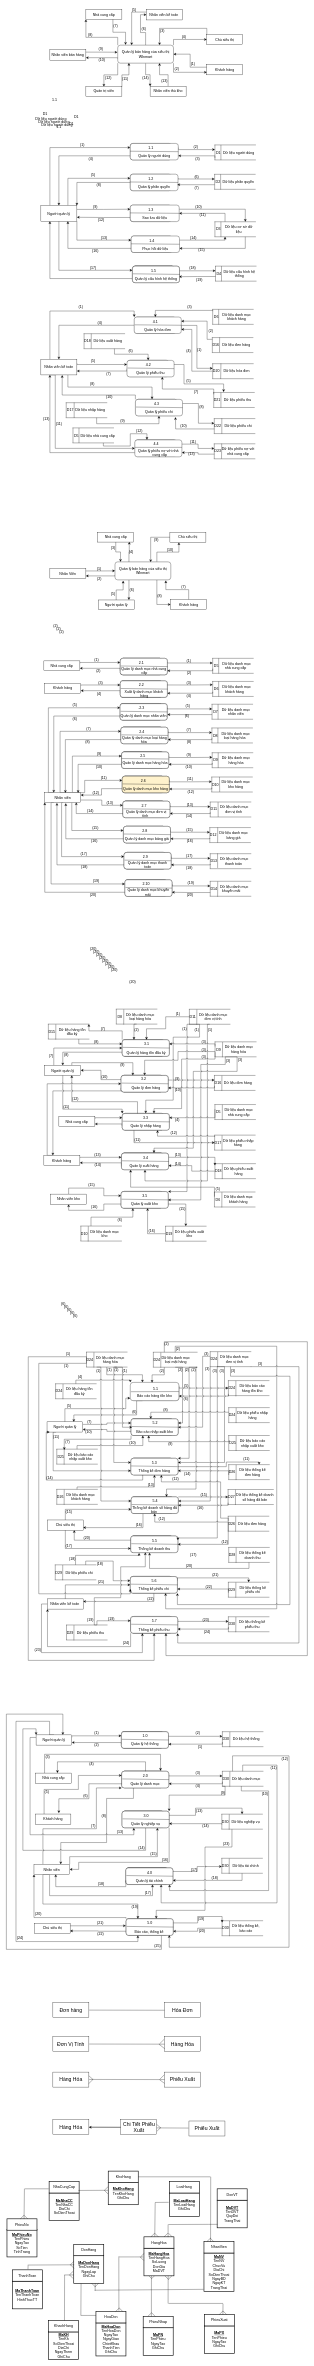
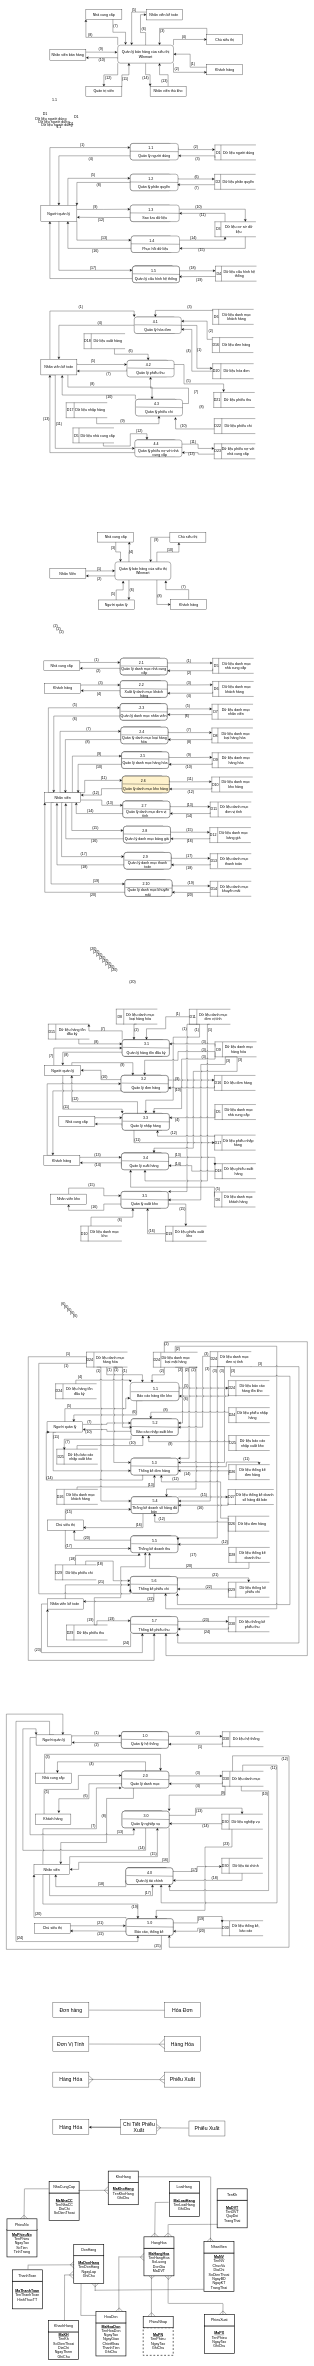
- <mxCell id="174" style="edgeStyle=orthogonalEdgeStyle;rounded=0;orthogonalLoop=1;jettySize=auto;html=1;exitX=0;exitY=0;exitDx=0;exitDy=0;entryX=0.75;entryY=1;entryDx=0;entryDy=0;" parent="1" source="175" target="150" edge="1"><mxGeometry relative="1" as="geometry"><Array as="points"><mxPoint x="711" y="1296" /><mxPoint x="540" y="1296" /></Array></mxGeometry></mxCell>
- <mxCell id="156" style="edgeStyle=orthogonalEdgeStyle;rounded=0;orthogonalLoop=1;jettySize=auto;html=1;exitX=1;exitY=0.25;exitDx=0;exitDy=0;entryX=0;entryY=0.25;entryDx=0;entryDy=0;" parent="1" source="157" target="181" edge="1"><mxGeometry relative="1" as="geometry" /></mxCell>
+ <mxCell id="156" style="edgeStyle=orthogonalEdgeStyle;rounded=0;orthogonalLoop=1;jettySize=auto;html=1;exitX=1;exitY=0.25;exitDx=0;exitDy=0;" parent="1" source="157" target="150" edge="1"><mxGeometry relative="1" as="geometry" /></mxCell>
- <mxCell id="1217" value="DonVT" style="rounded=0;whiteSpace=wrap;html=1;strokeWidth=2;" parent="1" vertex="1"><mxGeometry x="722.5" y="7294" width="100" height="38" as="geometry" /></mxCell>
+ <mxCell id="1217" value="TenKh" style="rounded=0;whiteSpace=wrap;html=1;strokeWidth=2;" parent="1" vertex="1"><mxGeometry x="722.5" y="7294" width="100" height="38" as="geometry" /></mxCell>
- <mxCell id="1232" value="&lt;u&gt;&lt;b&gt;MaPN&lt;br&gt;&lt;/b&gt;&lt;/u&gt;TenPhieu&lt;br&gt;NgayTao&lt;br&gt;GhiChu" style="rounded=0;whiteSpace=wrap;html=1;strokeWidth=2;" parent="1" vertex="1"><mxGeometry x="476" y="7757" width="100" height="92" as="geometry" /></mxCell>
+ <mxCell id="1232" value="&lt;u&gt;&lt;b&gt;MaPN&lt;br&gt;&lt;/b&gt;&lt;/u&gt;TenPhieu&lt;br&gt;NgayTao&lt;br&gt;GhiChu" style="rounded=0;whiteSpace=wrap;html=1;strokeWidth=2;dashed=1;" parent="1" vertex="1"><mxGeometry x="476" y="7757" width="100" height="92" as="geometry" /></mxCell>
